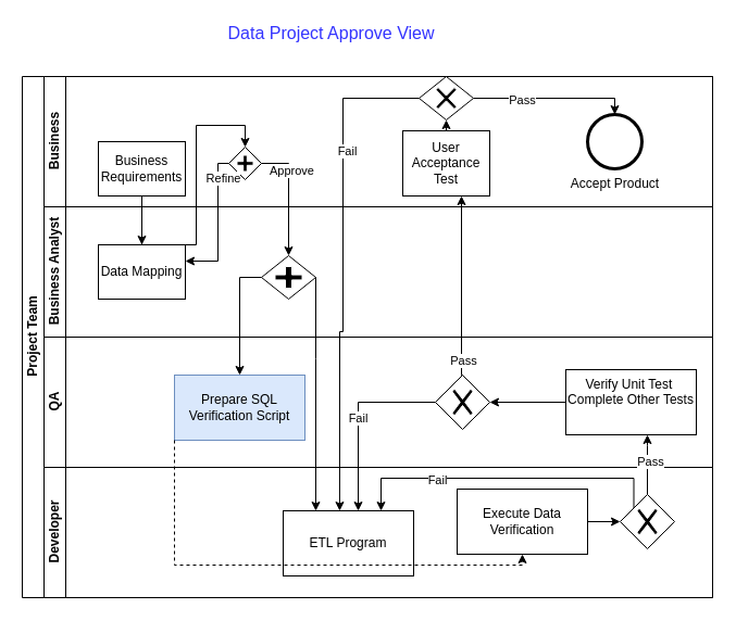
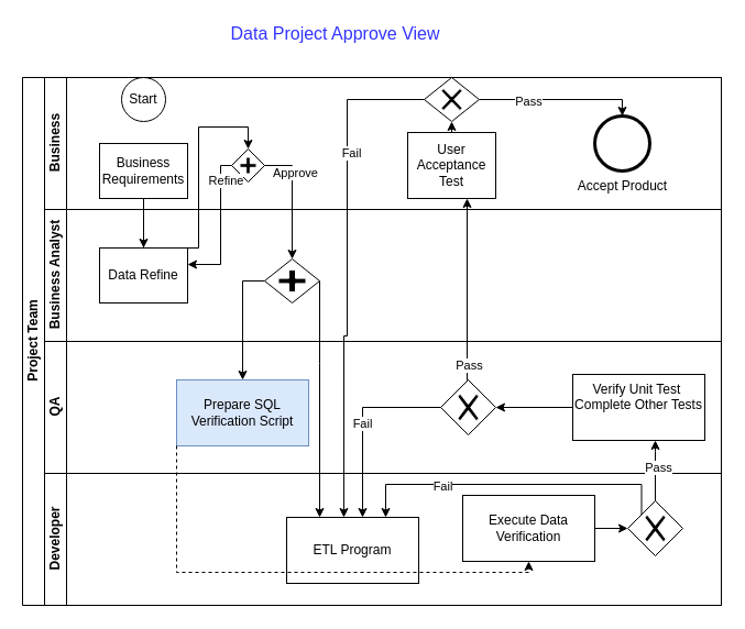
+ <mxCell id="5" value="Start" style="ellipse;whiteSpace=wrap;html=1;" parent="4" vertex="1"><mxGeometry x="70" width="40" height="40" as="geometry" /></mxCell>
- <mxCell id="16" value="Data Mapping" style="rounded=0;whiteSpace=wrap;html=1;fontFamily=Helvetica;fontSize=12;fontColor=#000000;align=center;" parent="15" vertex="1"><mxGeometry x="50" y="35" width="80" height="50" as="geometry" /></mxCell>
+ <mxCell id="16" value="Data Refine" style="rounded=0;whiteSpace=wrap;html=1;fontFamily=Helvetica;fontSize=12;fontColor=#000000;align=center;" parent="15" vertex="1"><mxGeometry x="50" y="35" width="80" height="50" as="geometry" /></mxCell>
